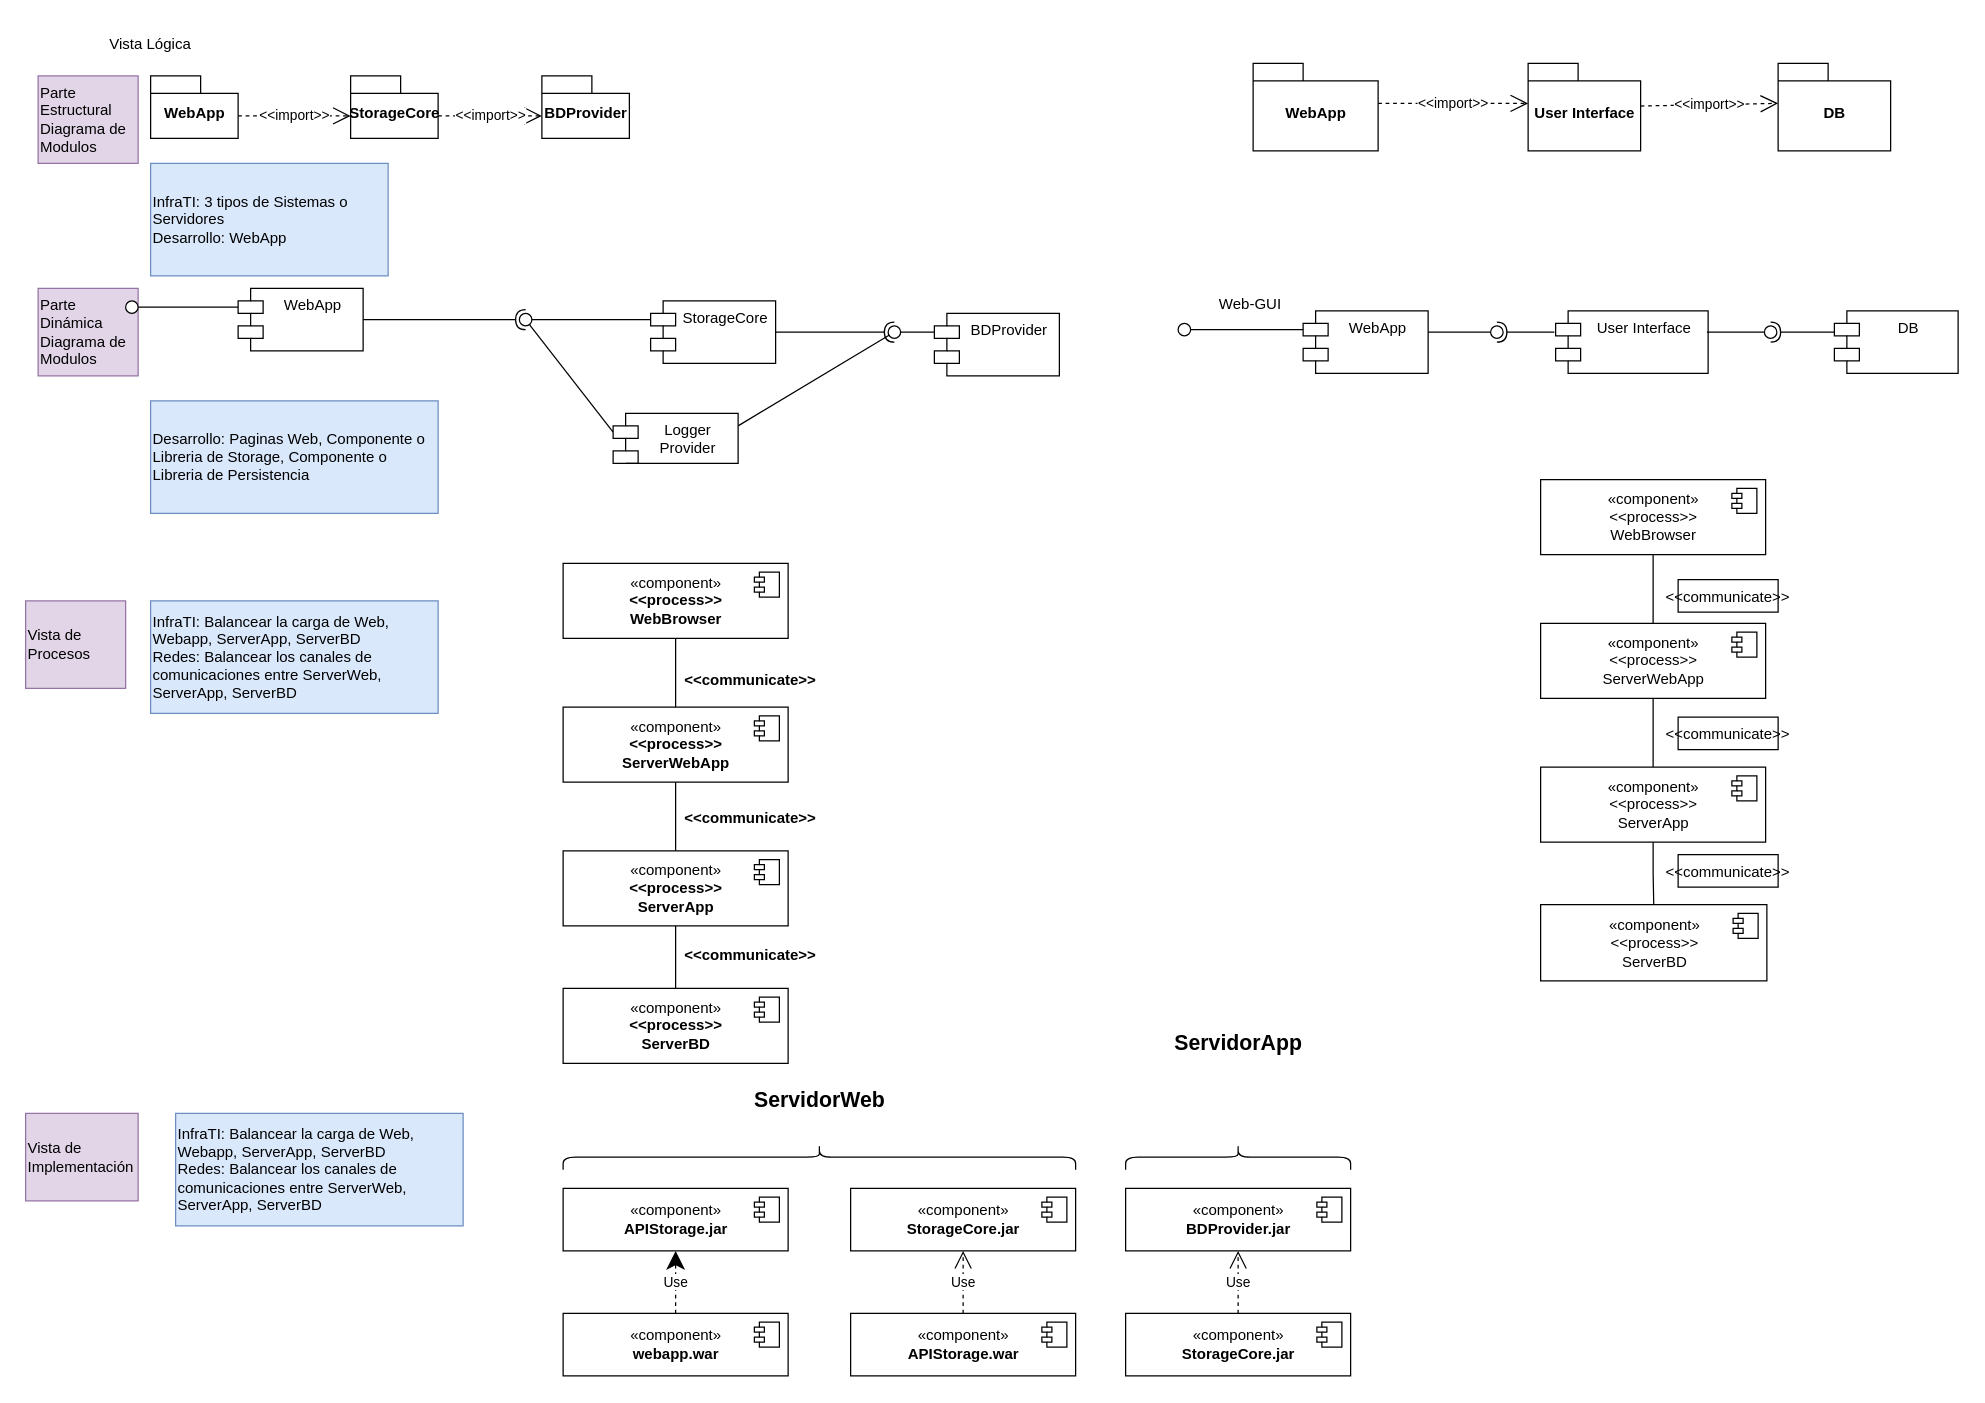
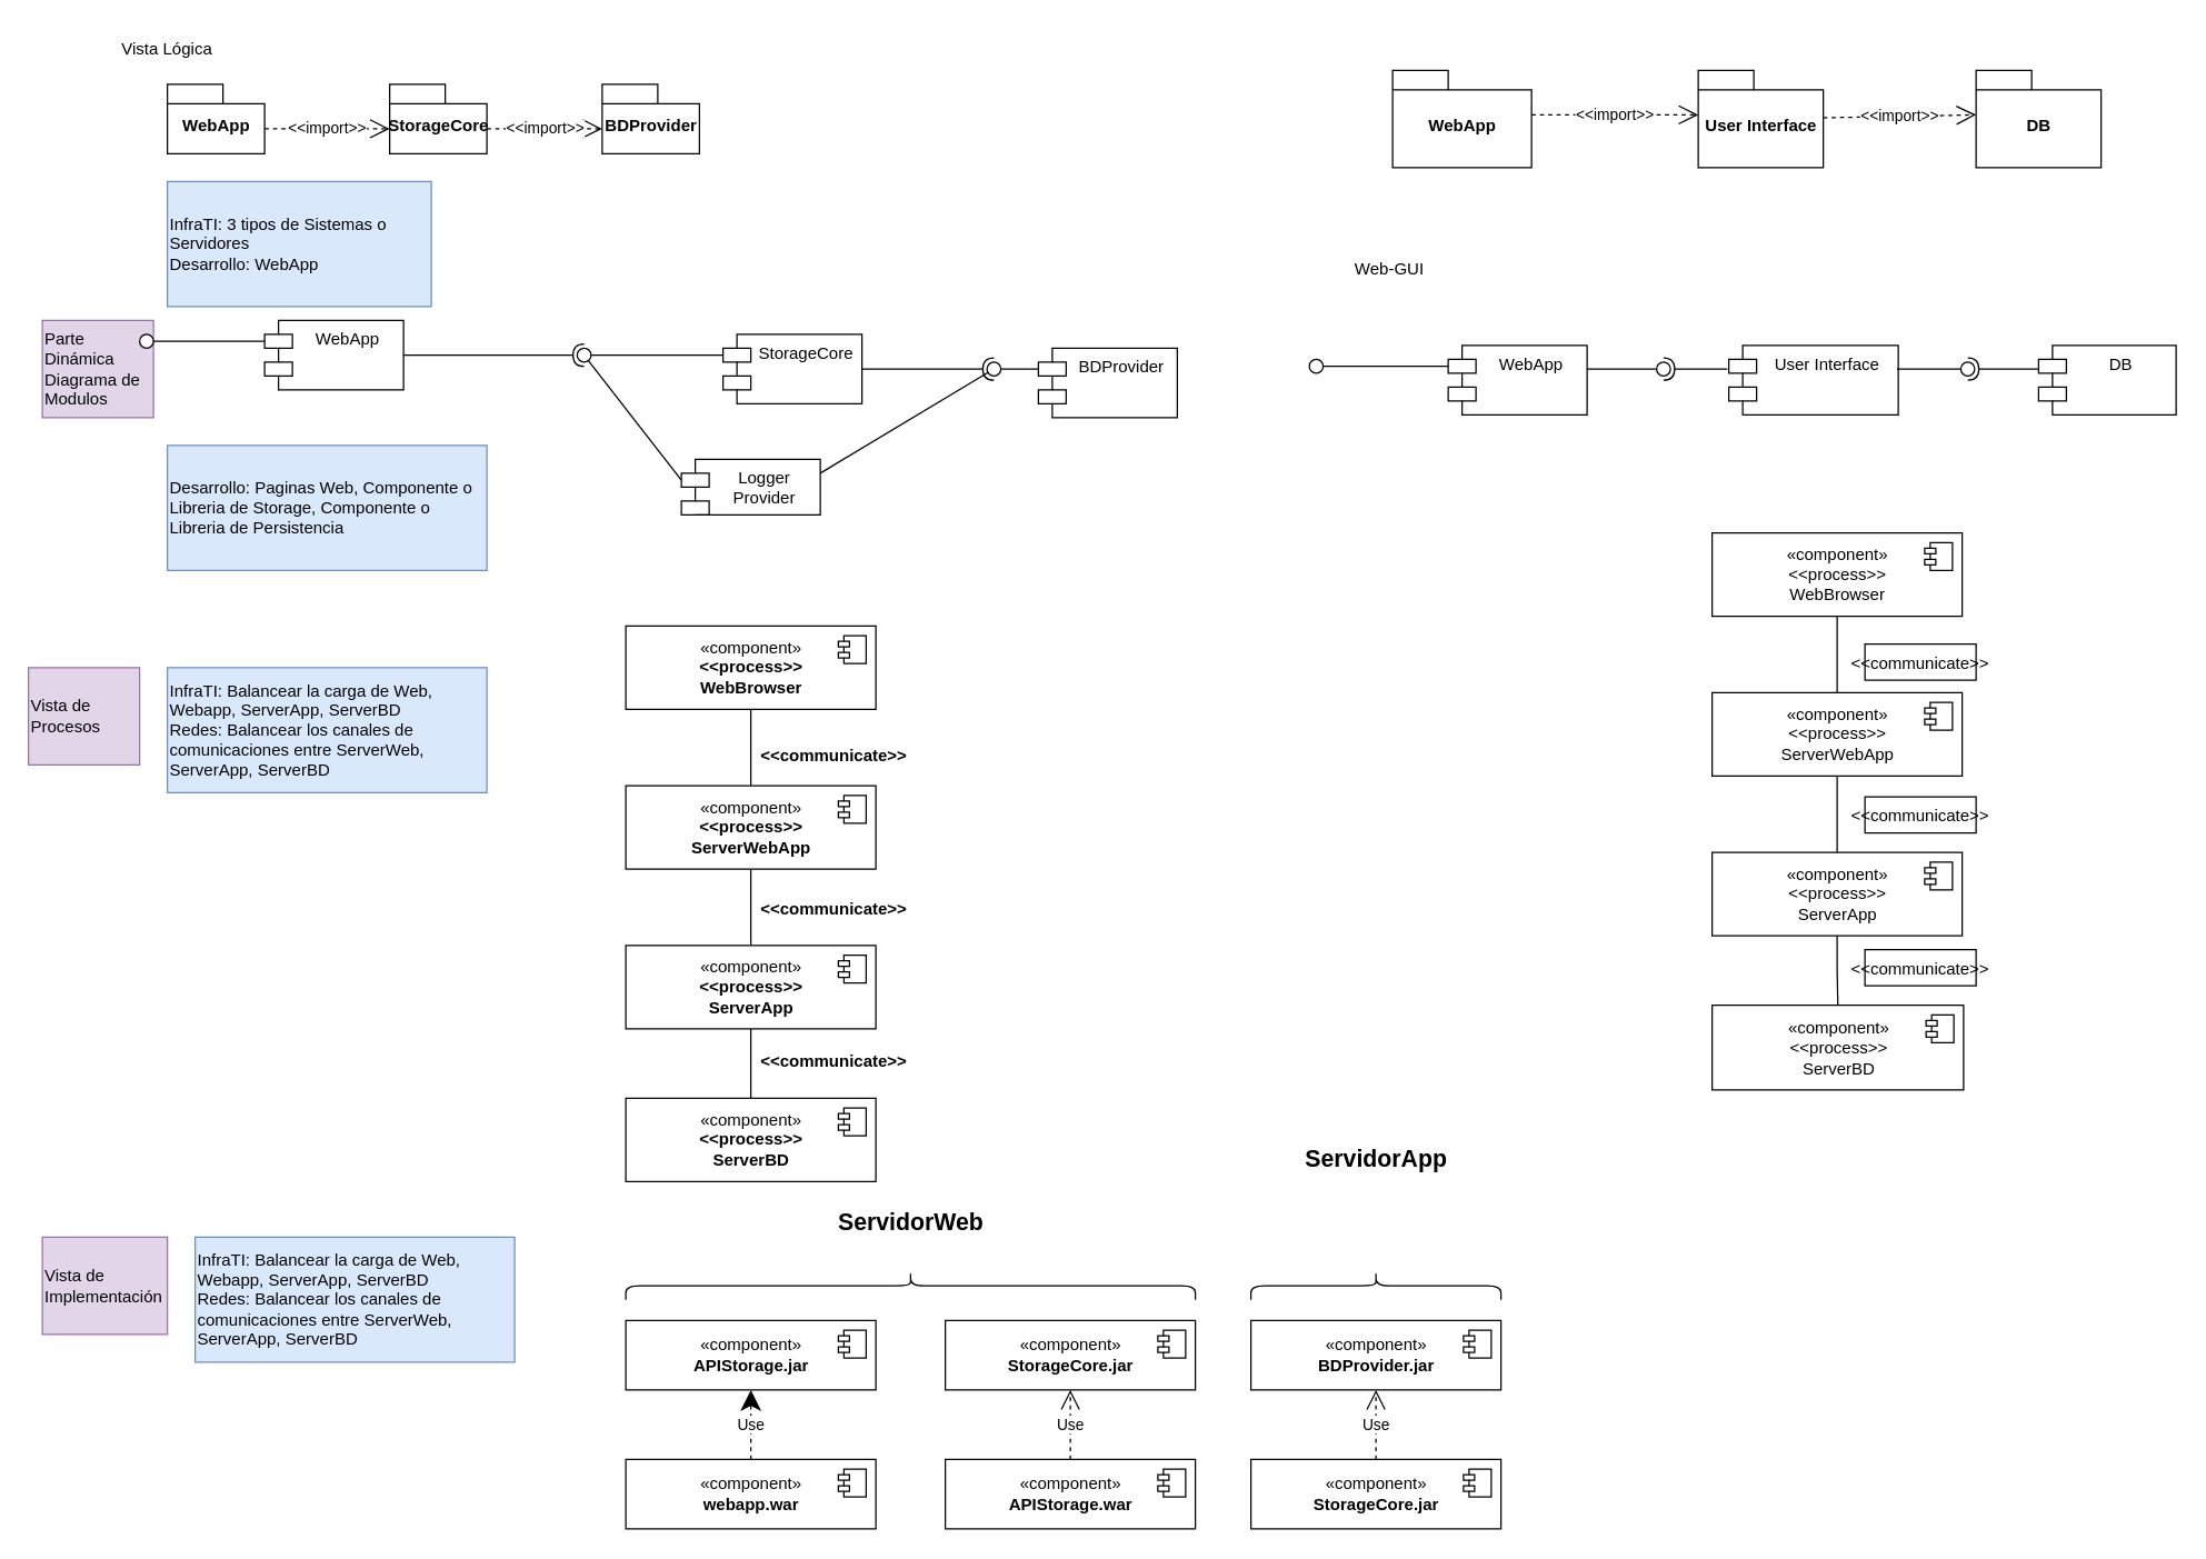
- <mxCell id="2" value="Parte Estructural&lt;br&gt;Diagrama de Modulos" style="text;html=1;strokeColor=#9673a6;fillColor=#e1d5e7;align=left;verticalAlign=middle;whiteSpace=wrap;rounded=0;" parent="1" vertex="1"><mxGeometry x="30" y="60" width="80" height="70" as="geometry" /></mxCell>
- <mxCell id="14" value="Web-GUI" style="text;html=1;strokeColor=none;fillColor=none;align=center;verticalAlign=middle;whiteSpace=wrap;rounded=0;" parent="1" vertex="1"><mxGeometry x="969.5" y="228" width="60" height="30" as="geometry" /></mxCell>
+ <mxCell id="14" value="Web-GUI" style="text;html=1;strokeColor=none;fillColor=none;align=center;verticalAlign=middle;whiteSpace=wrap;rounded=0;" parent="1" vertex="1"><mxGeometry x="969.5" y="178" width="60" height="30" as="geometry" /></mxCell>
- <mxCell id="43" value="Vista de Implementación" style="text;html=1;strokeColor=#9673a6;fillColor=#e1d5e7;align=left;verticalAlign=middle;whiteSpace=wrap;rounded=0;" parent="1" vertex="1"><mxGeometry x="20" y="890" width="90" height="70" as="geometry" /></mxCell>
+ <mxCell id="43" value="Vista de Implementación" style="text;html=1;strokeColor=#9673a6;fillColor=#e1d5e7;align=left;verticalAlign=middle;whiteSpace=wrap;rounded=0;" parent="1" vertex="1"><mxGeometry x="30" y="890" width="90" height="70" as="geometry" /></mxCell>
